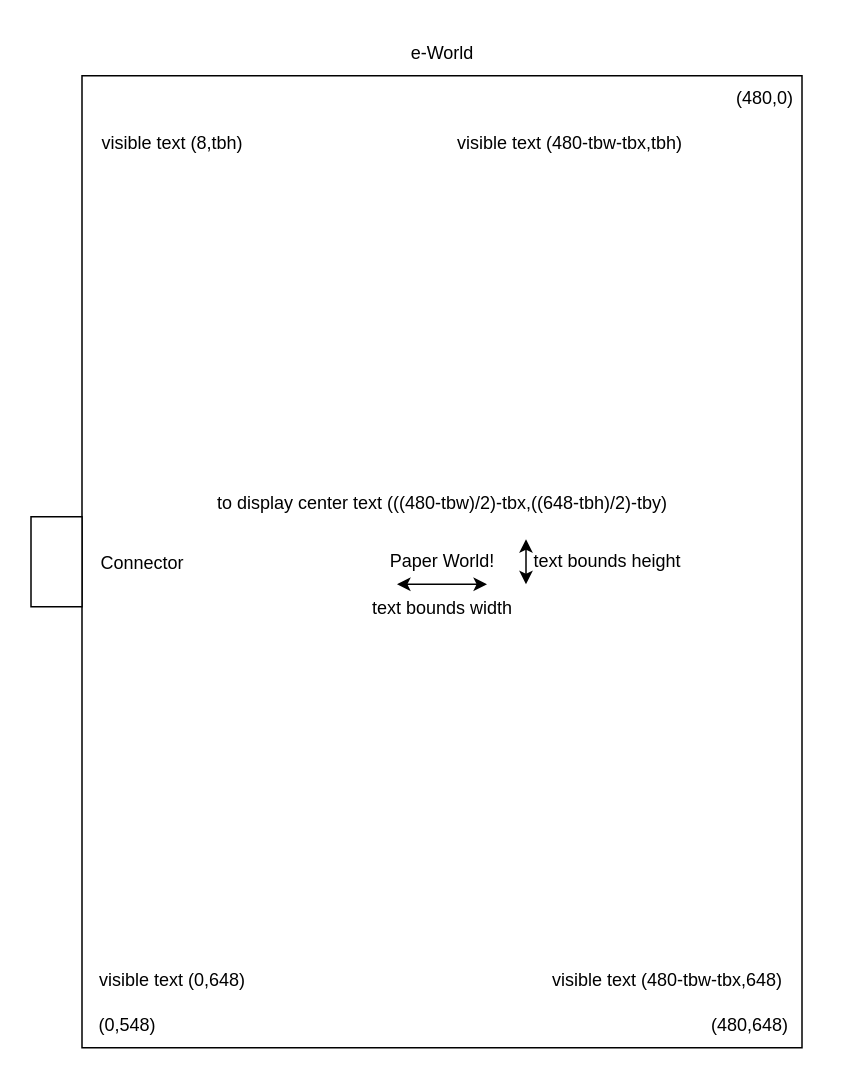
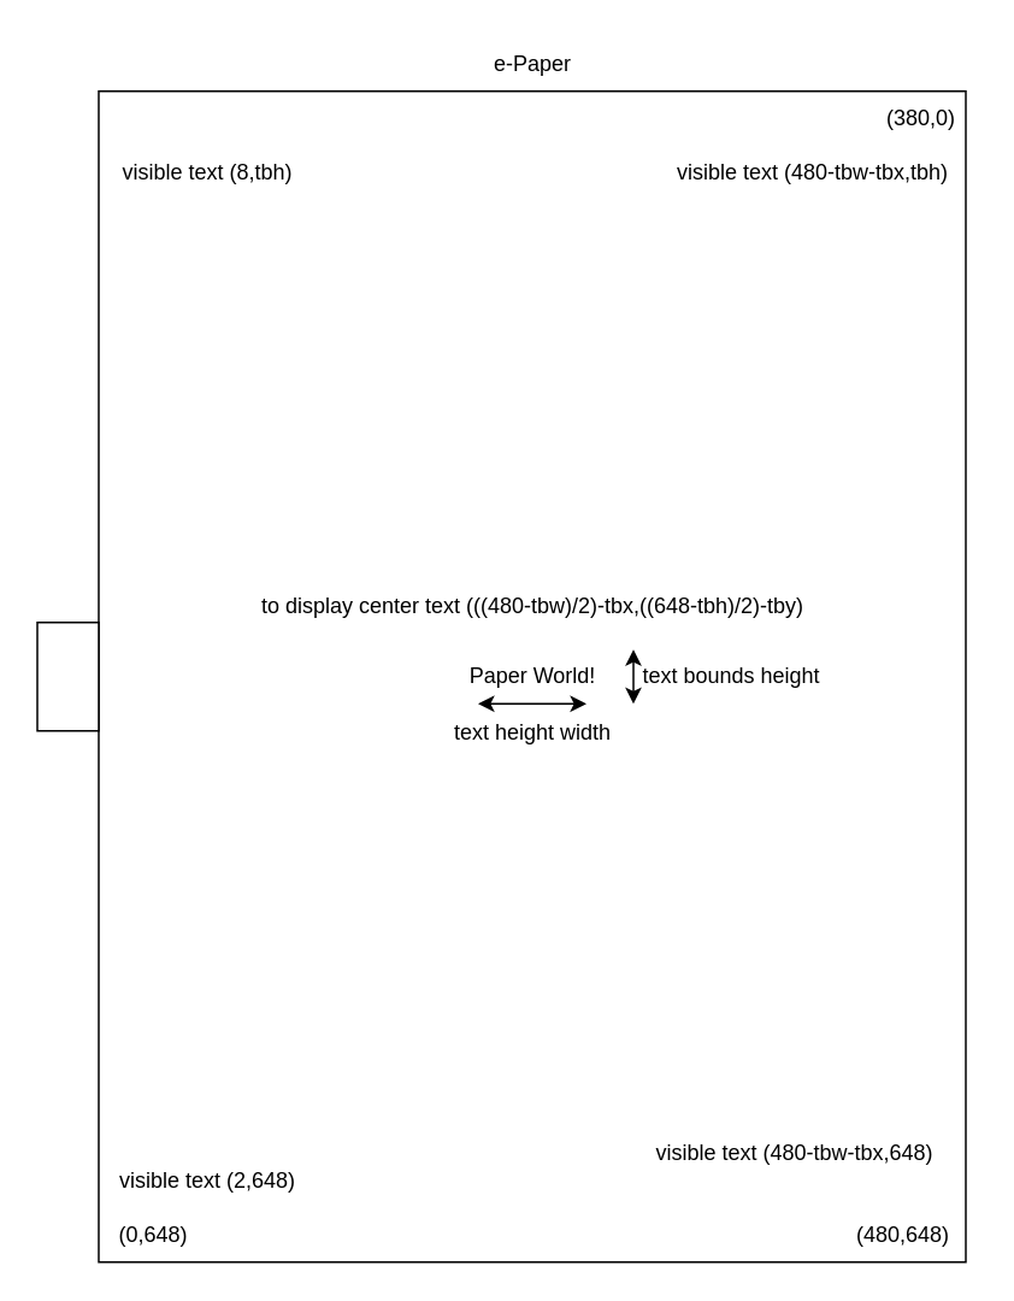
- <mxCell id="5" value="e-World" style="text;html=1;align=center;verticalAlign=middle;resizable=0;points=[];autosize=1;strokeColor=none;fillColor=none;" parent="1" vertex="1"><mxGeometry x="259" y="20" width="70" height="30" as="geometry" /></mxCell>
+ <mxCell id="5" value="e-Paper" style="text;html=1;align=center;verticalAlign=middle;resizable=0;points=[];autosize=1;strokeColor=none;fillColor=none;" parent="1" vertex="1"><mxGeometry x="259" y="20" width="70" height="30" as="geometry" /></mxCell>
- <mxCell id="7" value="(480,0)" style="text;html=1;align=center;verticalAlign=middle;resizable=0;points=[];autosize=1;strokeColor=none;fillColor=none;" parent="1" vertex="1"><mxGeometry x="479" y="50" width="60" height="30" as="geometry" /></mxCell>
+ <mxCell id="7" value="(380,0)" style="text;html=1;align=center;verticalAlign=middle;resizable=0;points=[];autosize=1;strokeColor=none;fillColor=none;" parent="1" vertex="1"><mxGeometry x="479" y="50" width="60" height="30" as="geometry" /></mxCell>
- <mxCell id="8" value="visible text (480-tbw-tbx,tbh)" style="text;html=1;align=center;verticalAlign=middle;resizable=0;points=[];autosize=1;strokeColor=none;fillColor=none;" parent="1" vertex="1"><mxGeometry x="294" y="80" width="170" height="30" as="geometry" /></mxCell>
+ <mxCell id="8" value="visible text (480-tbw-tbx,tbh)" style="text;html=1;align=center;verticalAlign=middle;resizable=0;points=[];autosize=1;strokeColor=none;fillColor=none;" parent="1" vertex="1"><mxGeometry x="364" y="80" width="170" height="30" as="geometry" /></mxCell>
- <mxCell id="4" value="Connector" style="text;html=1;align=center;verticalAlign=middle;resizable=0;points=[];autosize=1;strokeColor=none;fillColor=none;" parent="1" vertex="1"><mxGeometry x="54" y="360" width="80" height="30" as="geometry" /></mxCell>
- <mxCell id="18" value="text bounds width" style="text;html=1;align=center;verticalAlign=middle;resizable=0;points=[];autosize=1;strokeColor=none;fillColor=none;" parent="1" vertex="1"><mxGeometry x="234" y="390" width="120" height="30" as="geometry" /></mxCell>
+ <mxCell id="18" value="text height width" style="text;html=1;align=center;verticalAlign=middle;resizable=0;points=[];autosize=1;strokeColor=none;fillColor=none;" parent="1" vertex="1"><mxGeometry x="234" y="390" width="120" height="30" as="geometry" /></mxCell>
- <mxCell id="11" value="visible text (0,648)" style="text;html=1;align=center;verticalAlign=middle;resizable=0;points=[];autosize=1;strokeColor=none;fillColor=none;" parent="1" vertex="1"><mxGeometry x="54" y="638" width="120" height="30" as="geometry" /></mxCell>
+ <mxCell id="11" value="visible text (2,648)" style="text;html=1;align=center;verticalAlign=middle;resizable=0;points=[];autosize=1;strokeColor=none;fillColor=none;" parent="1" vertex="1"><mxGeometry x="54" y="638" width="120" height="30" as="geometry" /></mxCell>
- <mxCell id="12" value="visible text (480-tbw-tbx,648)" style="text;html=1;align=center;verticalAlign=middle;resizable=0;points=[];autosize=1;strokeColor=none;fillColor=none;" parent="1" vertex="1"><mxGeometry x="354" y="638" width="180" height="30" as="geometry" /></mxCell>
+ <mxCell id="12" value="visible text (480-tbw-tbx,648)" style="text;html=1;align=center;verticalAlign=middle;resizable=0;points=[];autosize=1;strokeColor=none;fillColor=none;" parent="1" vertex="1"><mxGeometry x="349" y="623" width="180" height="30" as="geometry" /></mxCell>
- <mxCell id="9" value="(0,548)" style="text;html=1;align=center;verticalAlign=middle;resizable=0;points=[];autosize=1;strokeColor=none;fillColor=none;" parent="1" vertex="1"><mxGeometry x="54" y="668" width="60" height="30" as="geometry" /></mxCell>
+ <mxCell id="9" value="(0,648)" style="text;html=1;align=center;verticalAlign=middle;resizable=0;points=[];autosize=1;strokeColor=none;fillColor=none;" parent="1" vertex="1"><mxGeometry x="54" y="668" width="60" height="30" as="geometry" /></mxCell>
